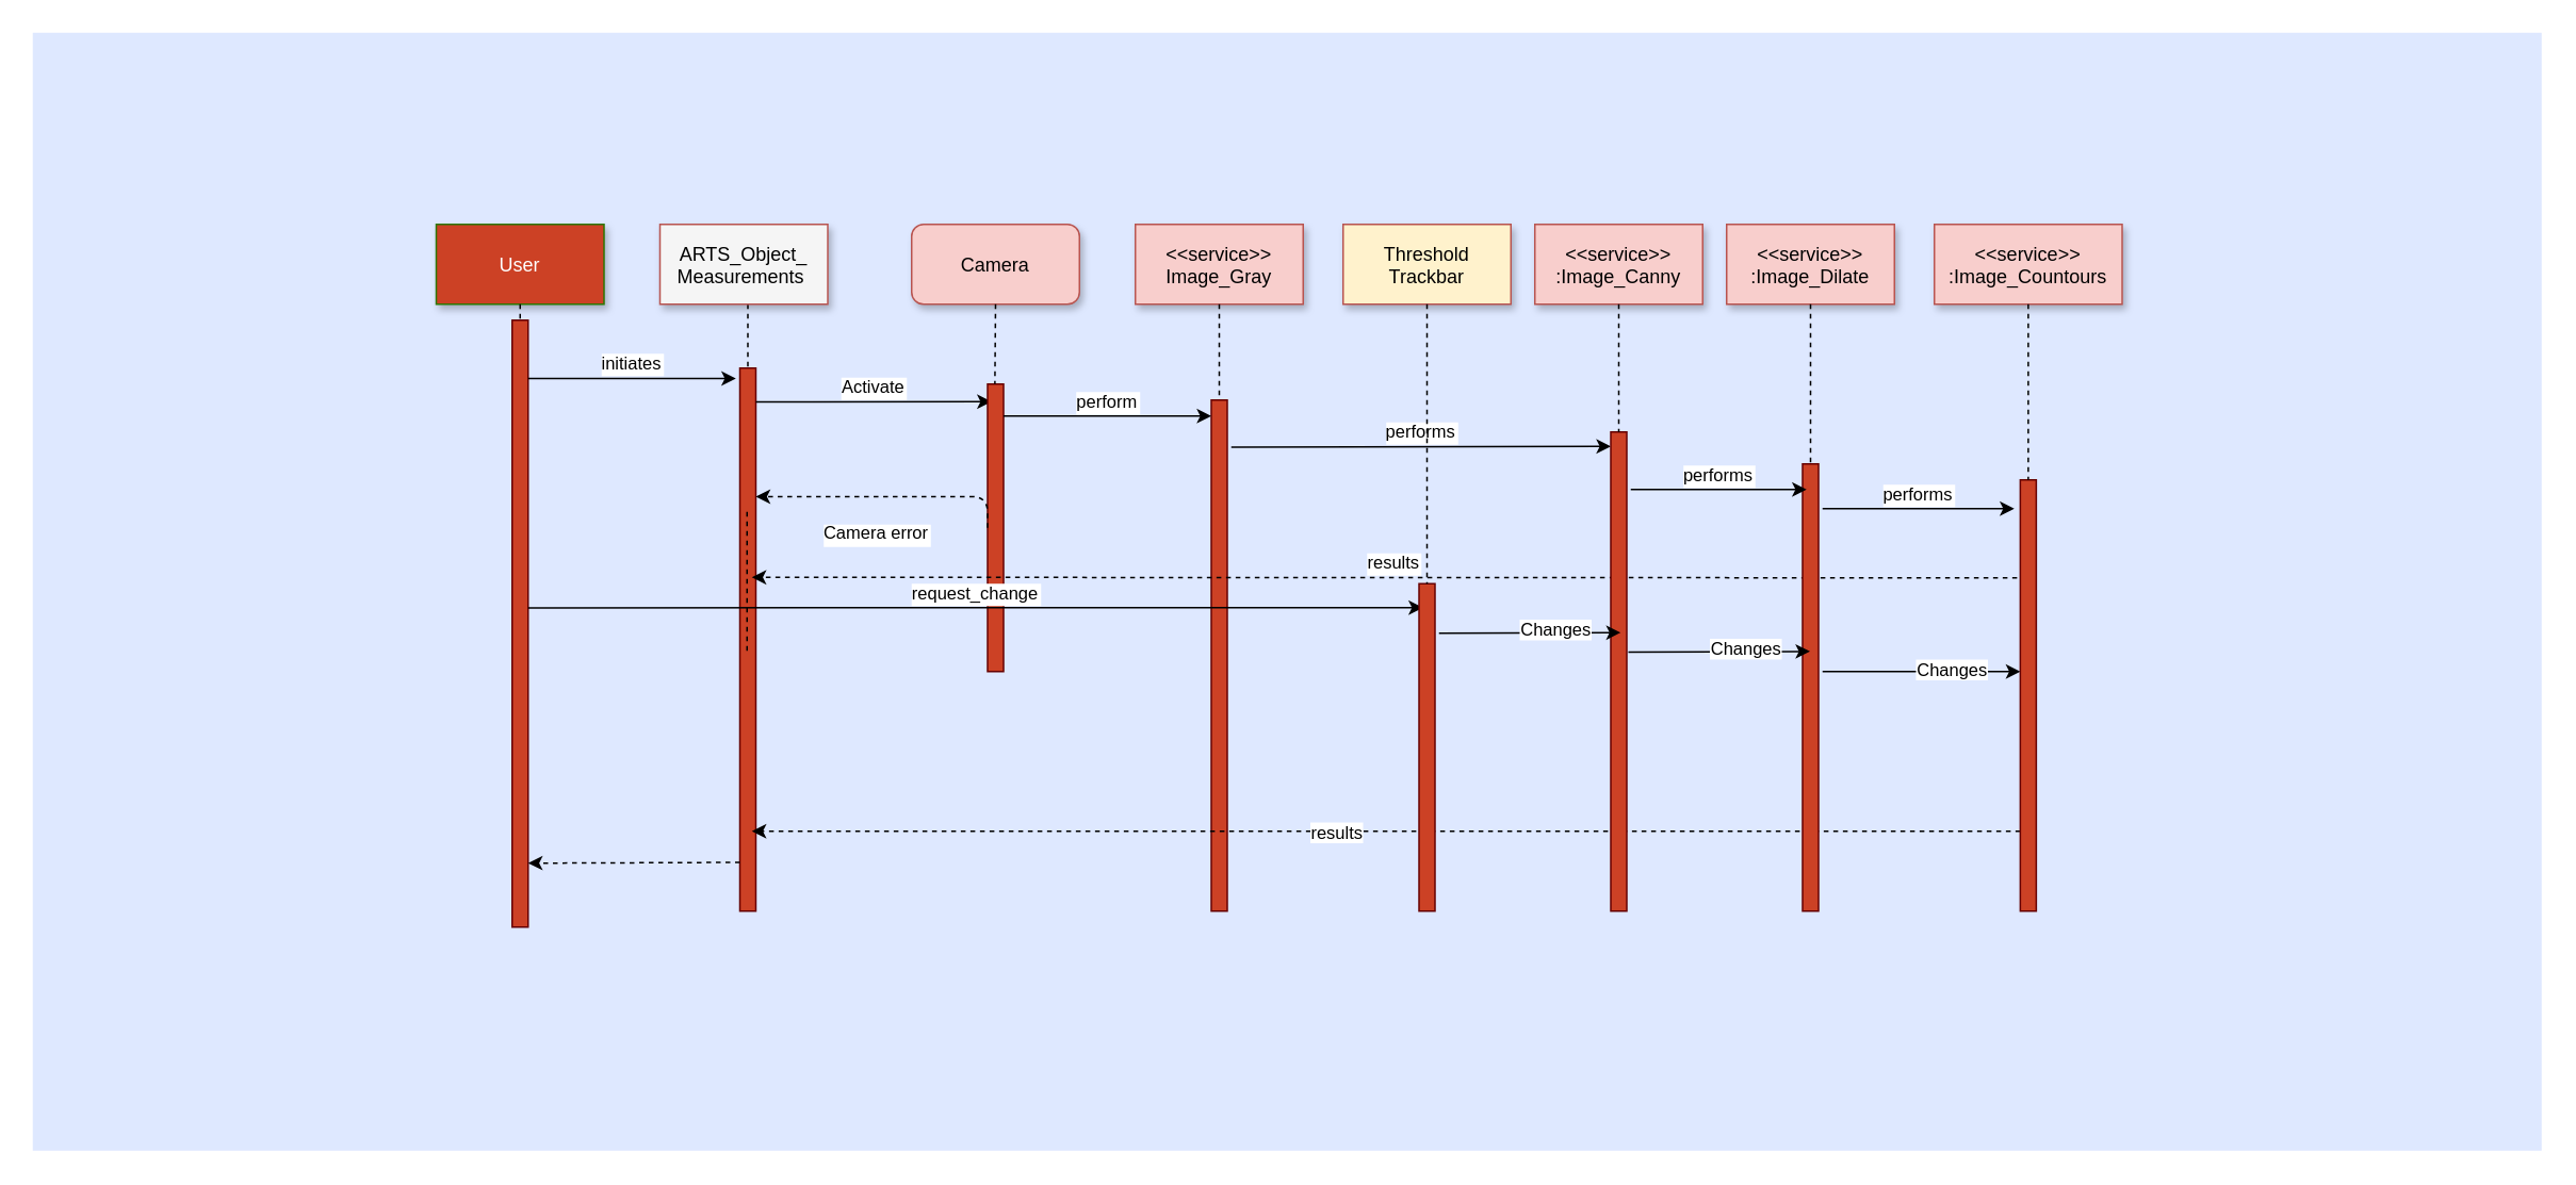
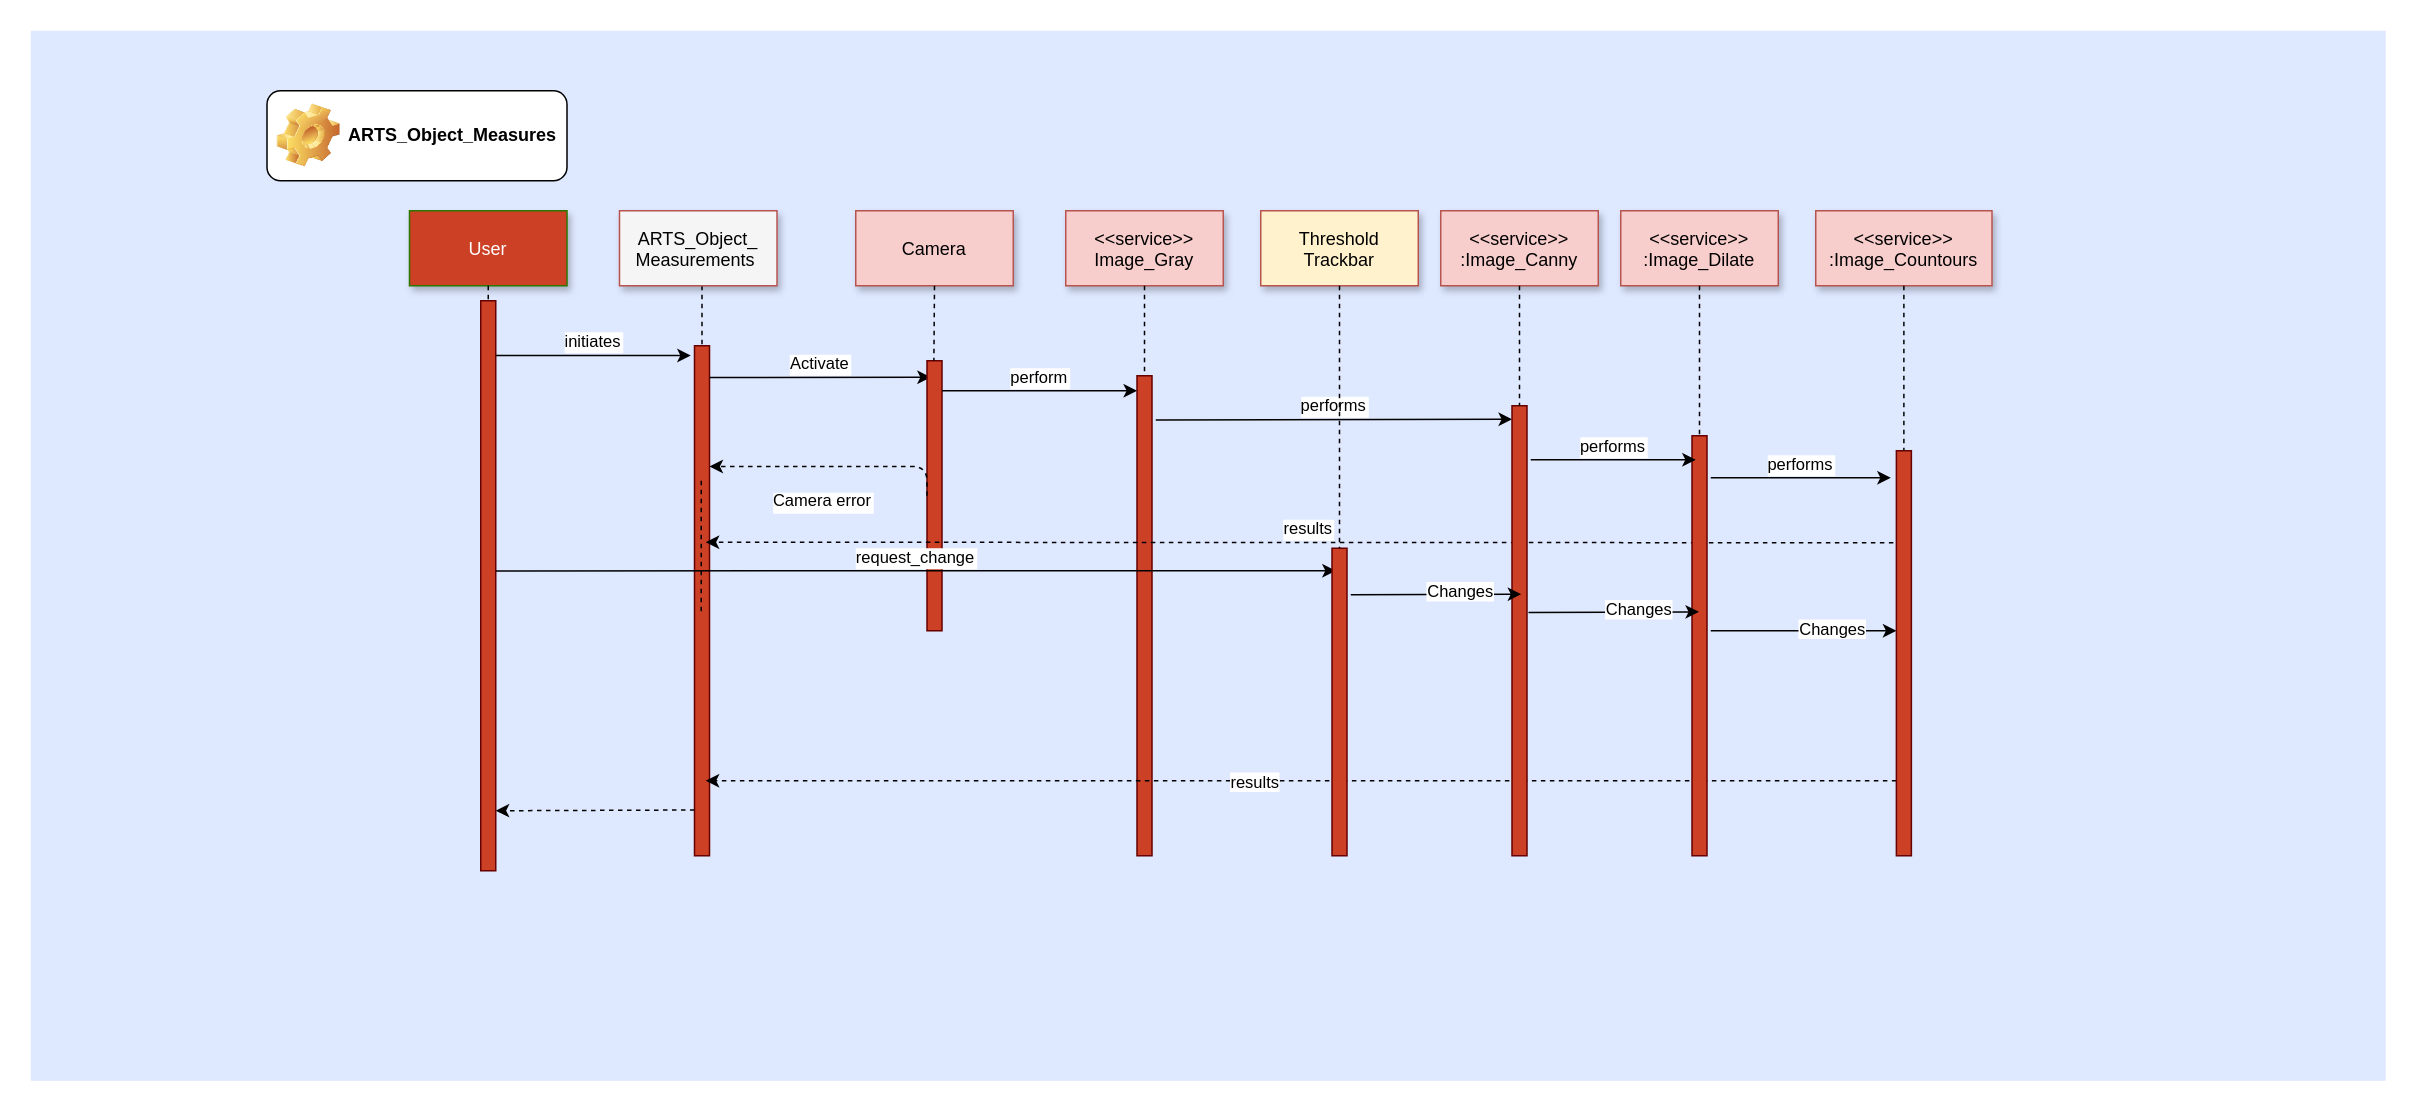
+ <mxCell id="24" value="ARTS_Object_Measures" style="label;whiteSpace=wrap;html=1;image=img/clipart/Gear_128x128.png" vertex="1" parent="1"><mxGeometry x="177.5" y="60" width="200" height="60" as="geometry" /></mxCell>
- <mxCell id="9" value="Camera" style="shadow=1;fillColor=#f8cecc;strokeColor=#b85450;rounded=1;" parent="1" vertex="1"><mxGeometry x="570.004" y="140" width="105" height="50" as="geometry" /></mxCell>
+ <mxCell id="9" value="Camera" style="shadow=1;fillColor=#f8cecc;strokeColor=#b85450;" parent="1" vertex="1"><mxGeometry x="570.004" y="140" width="105" height="50" as="geometry" /></mxCell>
